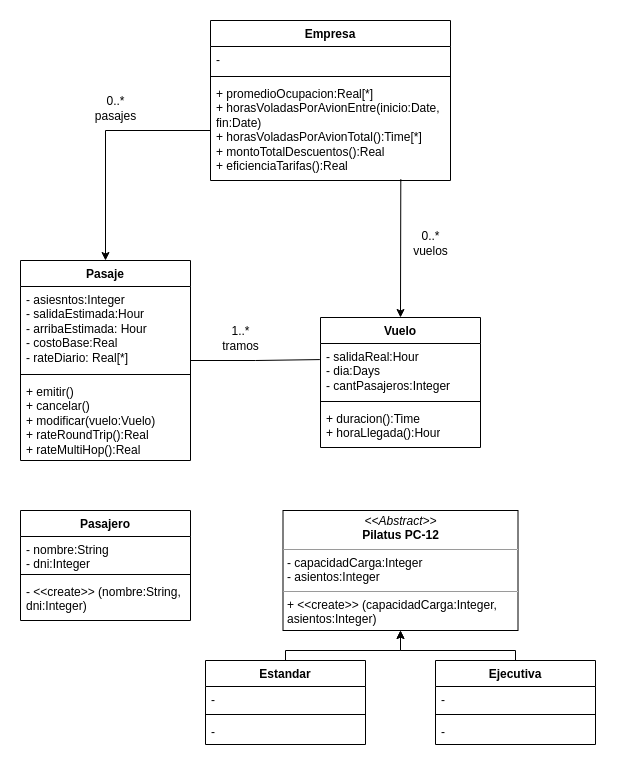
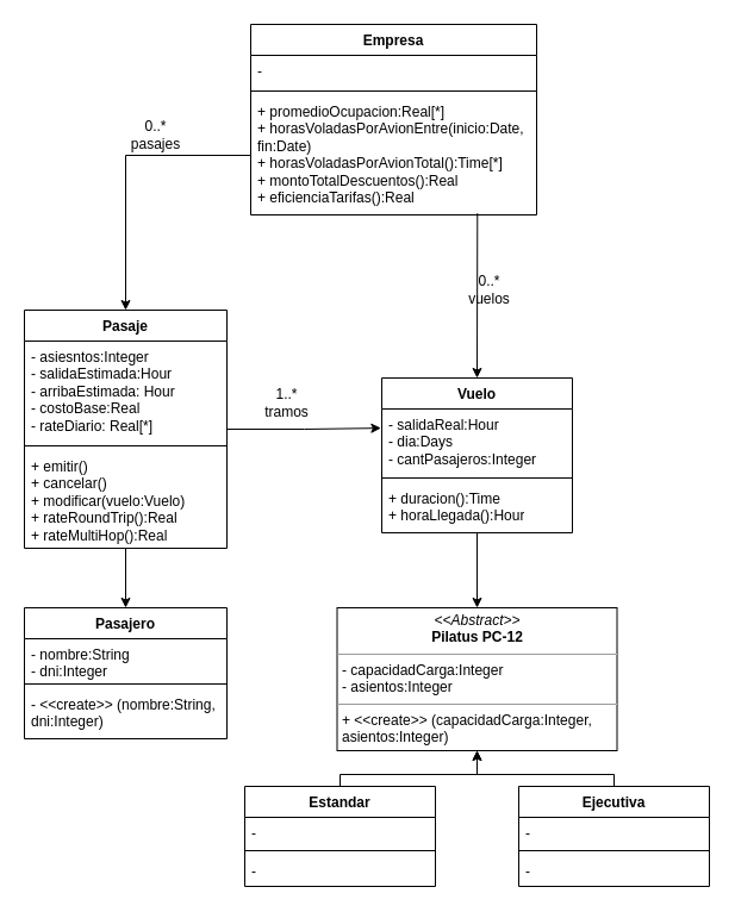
- <mxCell id="36" value="0..*&lt;br&gt;pasajes" style="text;html=1;align=center;verticalAlign=middle;resizable=0;points=[];autosize=1;strokeColor=none;fillColor=none;" vertex="1" parent="1"><mxGeometry x="85" y="88" width="60" height="40" as="geometry" /></mxCell>
+ <mxCell id="36" value="0..*&lt;br&gt;pasajes" style="text;html=1;align=center;verticalAlign=middle;resizable=0;points=[];autosize=1;strokeColor=none;fillColor=none;" vertex="1" parent="1"><mxGeometry x="100" y="93" width="60" height="40" as="geometry" /></mxCell>
- <mxCell id="35" value="0..*&lt;br&gt;vuelos" style="text;html=1;align=center;verticalAlign=middle;resizable=0;points=[];autosize=1;strokeColor=none;fillColor=none;" vertex="1" parent="1"><mxGeometry x="400" y="223" width="60" height="40" as="geometry" /></mxCell>
+ <mxCell id="35" value="0..*&lt;br&gt;vuelos" style="text;html=1;align=center;verticalAlign=middle;resizable=0;points=[];autosize=1;strokeColor=none;fillColor=none;" vertex="1" parent="1"><mxGeometry x="380" y="223" width="60" height="40" as="geometry" /></mxCell>
- <mxCell id="6" style="edgeStyle=orthogonalEdgeStyle;rounded=0;orthogonalLoop=1;jettySize=auto;html=1;entryX=-0.004;entryY=0.298;entryDx=0;entryDy=0;entryPerimeter=0;endArrow=none;" parent="1" source="7" edge="1" target="13"><mxGeometry relative="1" as="geometry"><mxPoint x="260" y="395" as="targetPoint" /><Array as="points" /></mxGeometry></mxCell>
+ <mxCell id="6" style="edgeStyle=orthogonalEdgeStyle;rounded=0;orthogonalLoop=1;jettySize=auto;html=1;entryX=-0.004;entryY=0.298;entryDx=0;entryDy=0;entryPerimeter=0;" parent="1" source="7" edge="1" target="13"><mxGeometry relative="1" as="geometry"><mxPoint x="260" y="395" as="targetPoint" /><Array as="points" /></mxGeometry></mxCell>
+ <mxCell id="11" style="edgeStyle=orthogonalEdgeStyle;rounded=0;orthogonalLoop=1;jettySize=auto;html=1;exitX=0.5;exitY=1;exitDx=0;exitDy=0;entryX=0.5;entryY=0;entryDx=0;entryDy=0;" edge="1" parent="1" source="12" target="18"><mxGeometry relative="1" as="geometry" /></mxCell>
+ <mxCell id="16" value="" style="endArrow=classic;html=1;rounded=0;entryX=0.5;entryY=0;entryDx=0;entryDy=0;exitX=0.5;exitY=1;exitDx=0;exitDy=0;" parent="1" target="2" edge="1" source="7"><mxGeometry width="50" height="50" relative="1" as="geometry"><mxPoint x="100" y="450" as="sourcePoint" /><mxPoint x="240" y="590" as="targetPoint" /></mxGeometry></mxCell>
